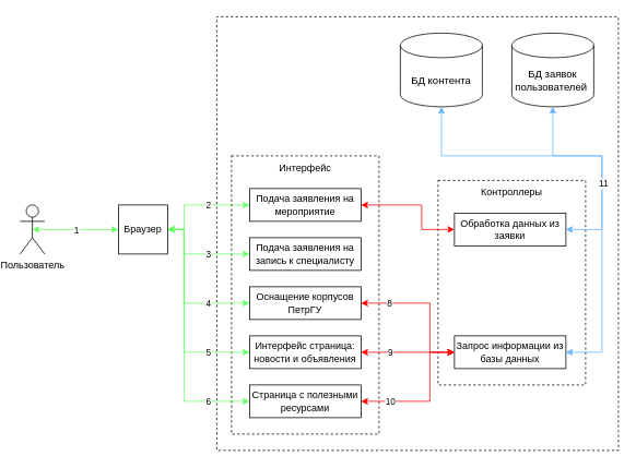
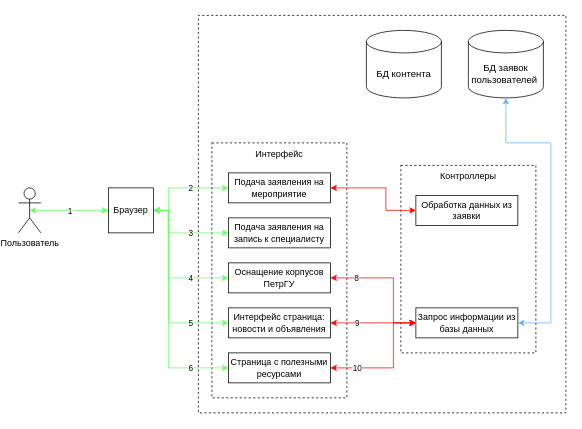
- <mxCell id="33" value="" style="endArrow=classic;html=1;rounded=0;edgeStyle=orthogonalEdgeStyle;startArrow=classic;startFill=1;fillColor=#d5e8d4;strokeColor=#66B2FF;exitX=1;exitY=0.5;exitDx=0;exitDy=0;entryX=0.5;entryY=1;entryDx=0;entryDy=0;entryPerimeter=0;" parent="1" source="17" target="4" edge="1"><mxGeometry x="-0.389" relative="1" as="geometry"><mxPoint x="746" y="420" as="sourcePoint" /><mxPoint x="540" y="150" as="targetPoint" /><Array as="points"><mxPoint x="730" y="280" /><mxPoint x="730" y="190" /><mxPoint x="534" y="190" /></Array><mxPoint as="offset" /></mxGeometry></mxCell>
- <mxCell id="34" value="11" style="edgeLabel;html=1;align=center;verticalAlign=middle;resizable=0;points=[];" parent="33" vertex="1" connectable="0"><mxGeometry x="-0.484" y="-1" relative="1" as="geometry"><mxPoint as="offset" /></mxGeometry></mxCell>
